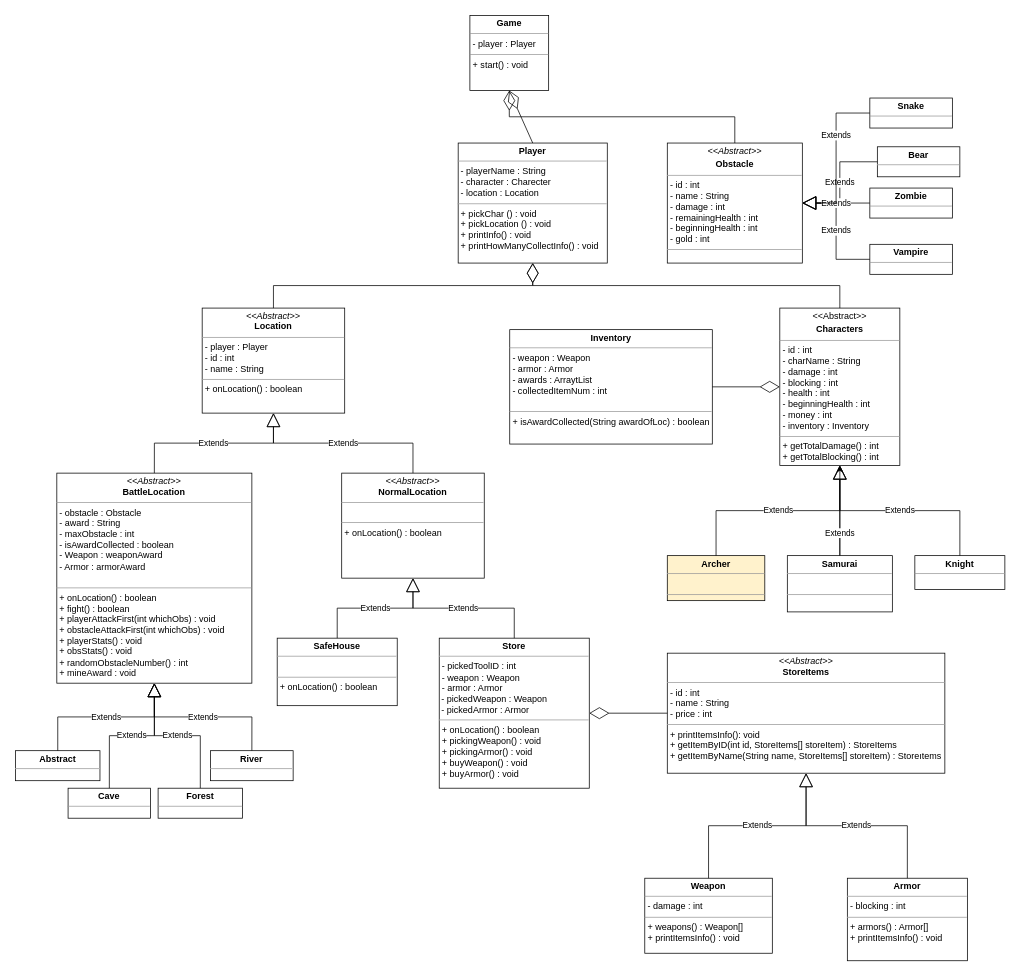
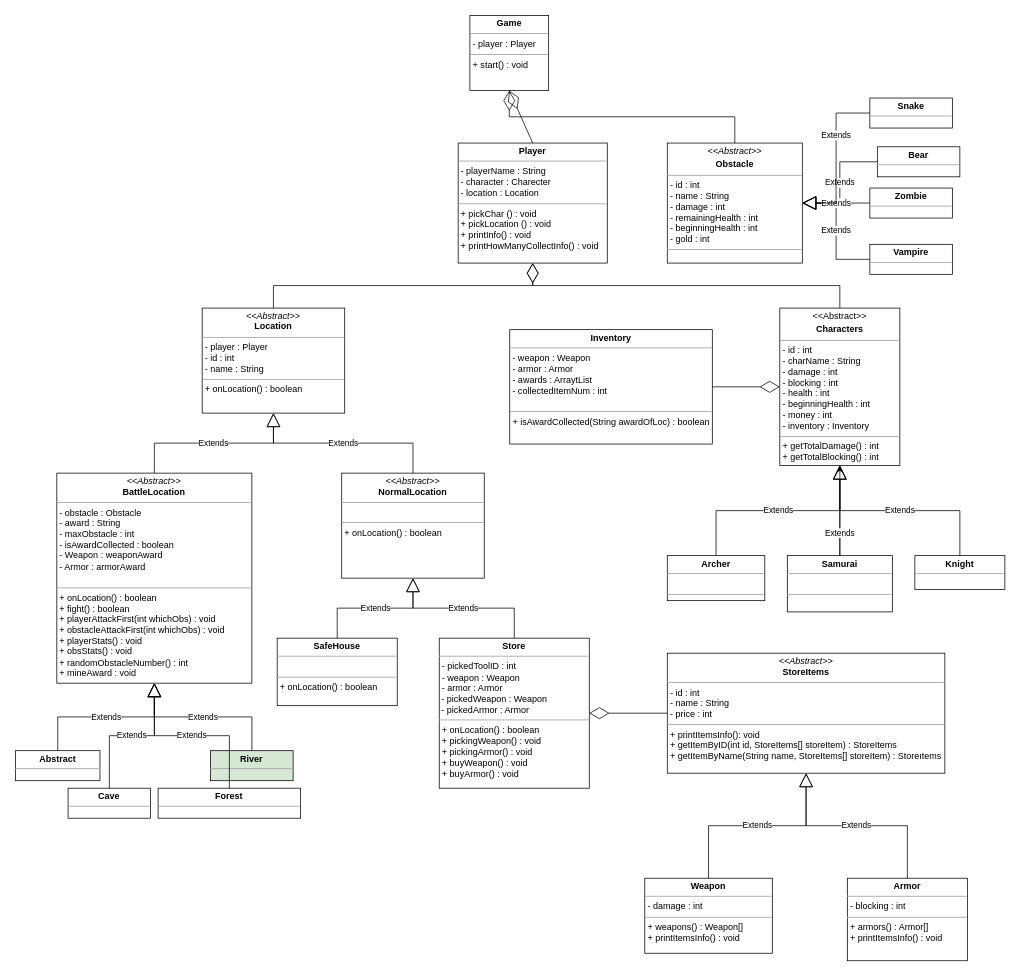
- <mxCell id="4" value="&lt;p style=&quot;margin:0px;margin-top:4px;text-align:center;&quot;&gt;&lt;b&gt;Archer&lt;/b&gt;&lt;/p&gt;&lt;hr size=&quot;1&quot;&gt;&lt;p style=&quot;margin:0px;margin-left:4px;&quot;&gt;&lt;br&gt;&lt;/p&gt;&lt;hr size=&quot;1&quot;&gt;&lt;p style=&quot;margin:0px;margin-left:4px;&quot;&gt;&lt;br&gt;&lt;/p&gt;" style="verticalAlign=top;align=left;overflow=fill;fontSize=12;fontFamily=Helvetica;html=1;whiteSpace=wrap;fillColor=#fff2cc;" parent="1" vertex="1"><mxGeometry x="889" y="740" width="130" height="60" as="geometry" /></mxCell>
+ <mxCell id="4" value="&lt;p style=&quot;margin:0px;margin-top:4px;text-align:center;&quot;&gt;&lt;b&gt;Archer&lt;/b&gt;&lt;/p&gt;&lt;hr size=&quot;1&quot;&gt;&lt;p style=&quot;margin:0px;margin-left:4px;&quot;&gt;&lt;br&gt;&lt;/p&gt;&lt;hr size=&quot;1&quot;&gt;&lt;p style=&quot;margin:0px;margin-left:4px;&quot;&gt;&lt;br&gt;&lt;/p&gt;" style="verticalAlign=top;align=left;overflow=fill;fontSize=12;fontFamily=Helvetica;html=1;whiteSpace=wrap;" parent="1" vertex="1"><mxGeometry x="889" y="740" width="130" height="60" as="geometry" /></mxCell>
- <mxCell id="29" value="&lt;p style=&quot;margin:0px;margin-top:4px;text-align:center;&quot;&gt;&lt;b&gt;River&lt;/b&gt;&lt;/p&gt;&lt;hr size=&quot;1&quot;&gt;&lt;p style=&quot;margin:0px;margin-left:4px;&quot;&gt;&lt;br&gt;&lt;/p&gt;&lt;hr size=&quot;1&quot;&gt;&lt;p style=&quot;margin:0px;margin-left:4px;&quot;&gt;&lt;br&gt;&lt;/p&gt;" style="verticalAlign=top;align=left;overflow=fill;fontSize=12;fontFamily=Helvetica;html=1;whiteSpace=wrap;" parent="1" vertex="1"><mxGeometry x="280.25" y="1000" width="110" height="40" as="geometry" /></mxCell>
+ <mxCell id="29" value="&lt;p style=&quot;margin:0px;margin-top:4px;text-align:center;&quot;&gt;&lt;b&gt;River&lt;/b&gt;&lt;/p&gt;&lt;hr size=&quot;1&quot;&gt;&lt;p style=&quot;margin:0px;margin-left:4px;&quot;&gt;&lt;br&gt;&lt;/p&gt;&lt;hr size=&quot;1&quot;&gt;&lt;p style=&quot;margin:0px;margin-left:4px;&quot;&gt;&lt;br&gt;&lt;/p&gt;" style="verticalAlign=top;align=left;overflow=fill;fontSize=12;fontFamily=Helvetica;html=1;whiteSpace=wrap;fillColor=#d5e8d4;" parent="1" vertex="1"><mxGeometry x="280.25" y="1000" width="110" height="40" as="geometry" /></mxCell>
- <mxCell id="30" value="&lt;p style=&quot;margin:0px;margin-top:4px;text-align:center;&quot;&gt;&lt;b&gt;Forest&lt;/b&gt;&lt;/p&gt;&lt;hr size=&quot;1&quot;&gt;&lt;p style=&quot;margin:0px;margin-left:4px;&quot;&gt;&lt;br&gt;&lt;/p&gt;&lt;hr size=&quot;1&quot;&gt;&lt;p style=&quot;margin:0px;margin-left:4px;&quot;&gt;&lt;br&gt;&lt;/p&gt;" style="verticalAlign=top;align=left;overflow=fill;fontSize=12;fontFamily=Helvetica;html=1;whiteSpace=wrap;" parent="1" vertex="1"><mxGeometry x="210.25" y="1050" width="112.5" height="40" as="geometry" /></mxCell>
+ <mxCell id="30" value="&lt;p style=&quot;margin:0px;margin-top:4px;text-align:center;&quot;&gt;&lt;b&gt;Forest&lt;/b&gt;&lt;/p&gt;&lt;hr size=&quot;1&quot;&gt;&lt;p style=&quot;margin:0px;margin-left:4px;&quot;&gt;&lt;br&gt;&lt;/p&gt;&lt;hr size=&quot;1&quot;&gt;&lt;p style=&quot;margin:0px;margin-left:4px;&quot;&gt;&lt;br&gt;&lt;/p&gt;" style="verticalAlign=top;align=left;overflow=fill;fontSize=12;fontFamily=Helvetica;html=1;whiteSpace=wrap;" parent="1" vertex="1"><mxGeometry x="210.25" y="1050" width="190" height="40" as="geometry" /></mxCell>
